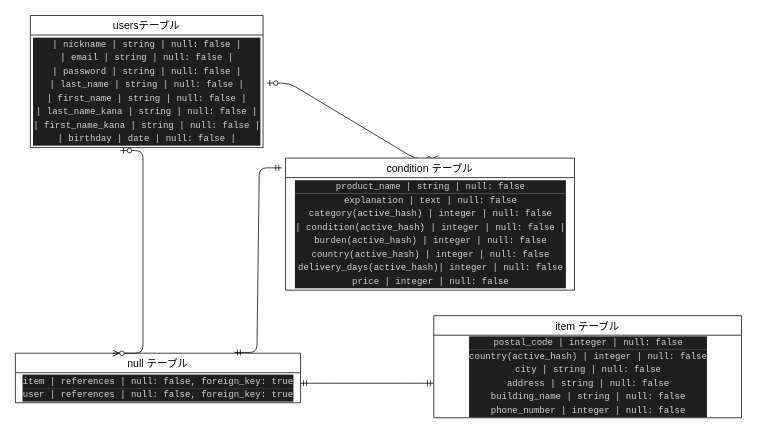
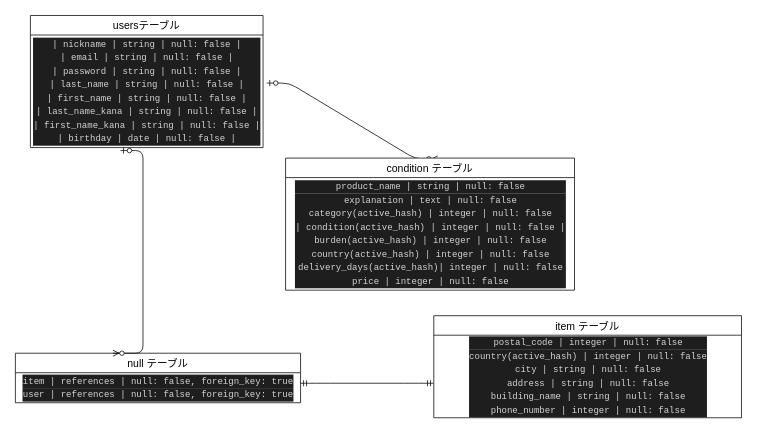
- <mxCell id="12" value="" style="edgeStyle=entityRelationEdgeStyle;fontSize=12;html=1;endArrow=ERmandOne;startArrow=ERmandOne;exitX=0.768;exitY=-0.015;exitDx=0;exitDy=0;exitPerimeter=0;entryX=-0.013;entryY=0.074;entryDx=0;entryDy=0;entryPerimeter=0;" edge="1" parent="1" source="2" target="9"><mxGeometry x="-0.428" y="123" width="100" height="100" relative="1" as="geometry"><mxPoint x="270" y="330" as="sourcePoint" /><mxPoint x="370" y="230" as="targetPoint" /><mxPoint as="offset" /></mxGeometry></mxCell>
